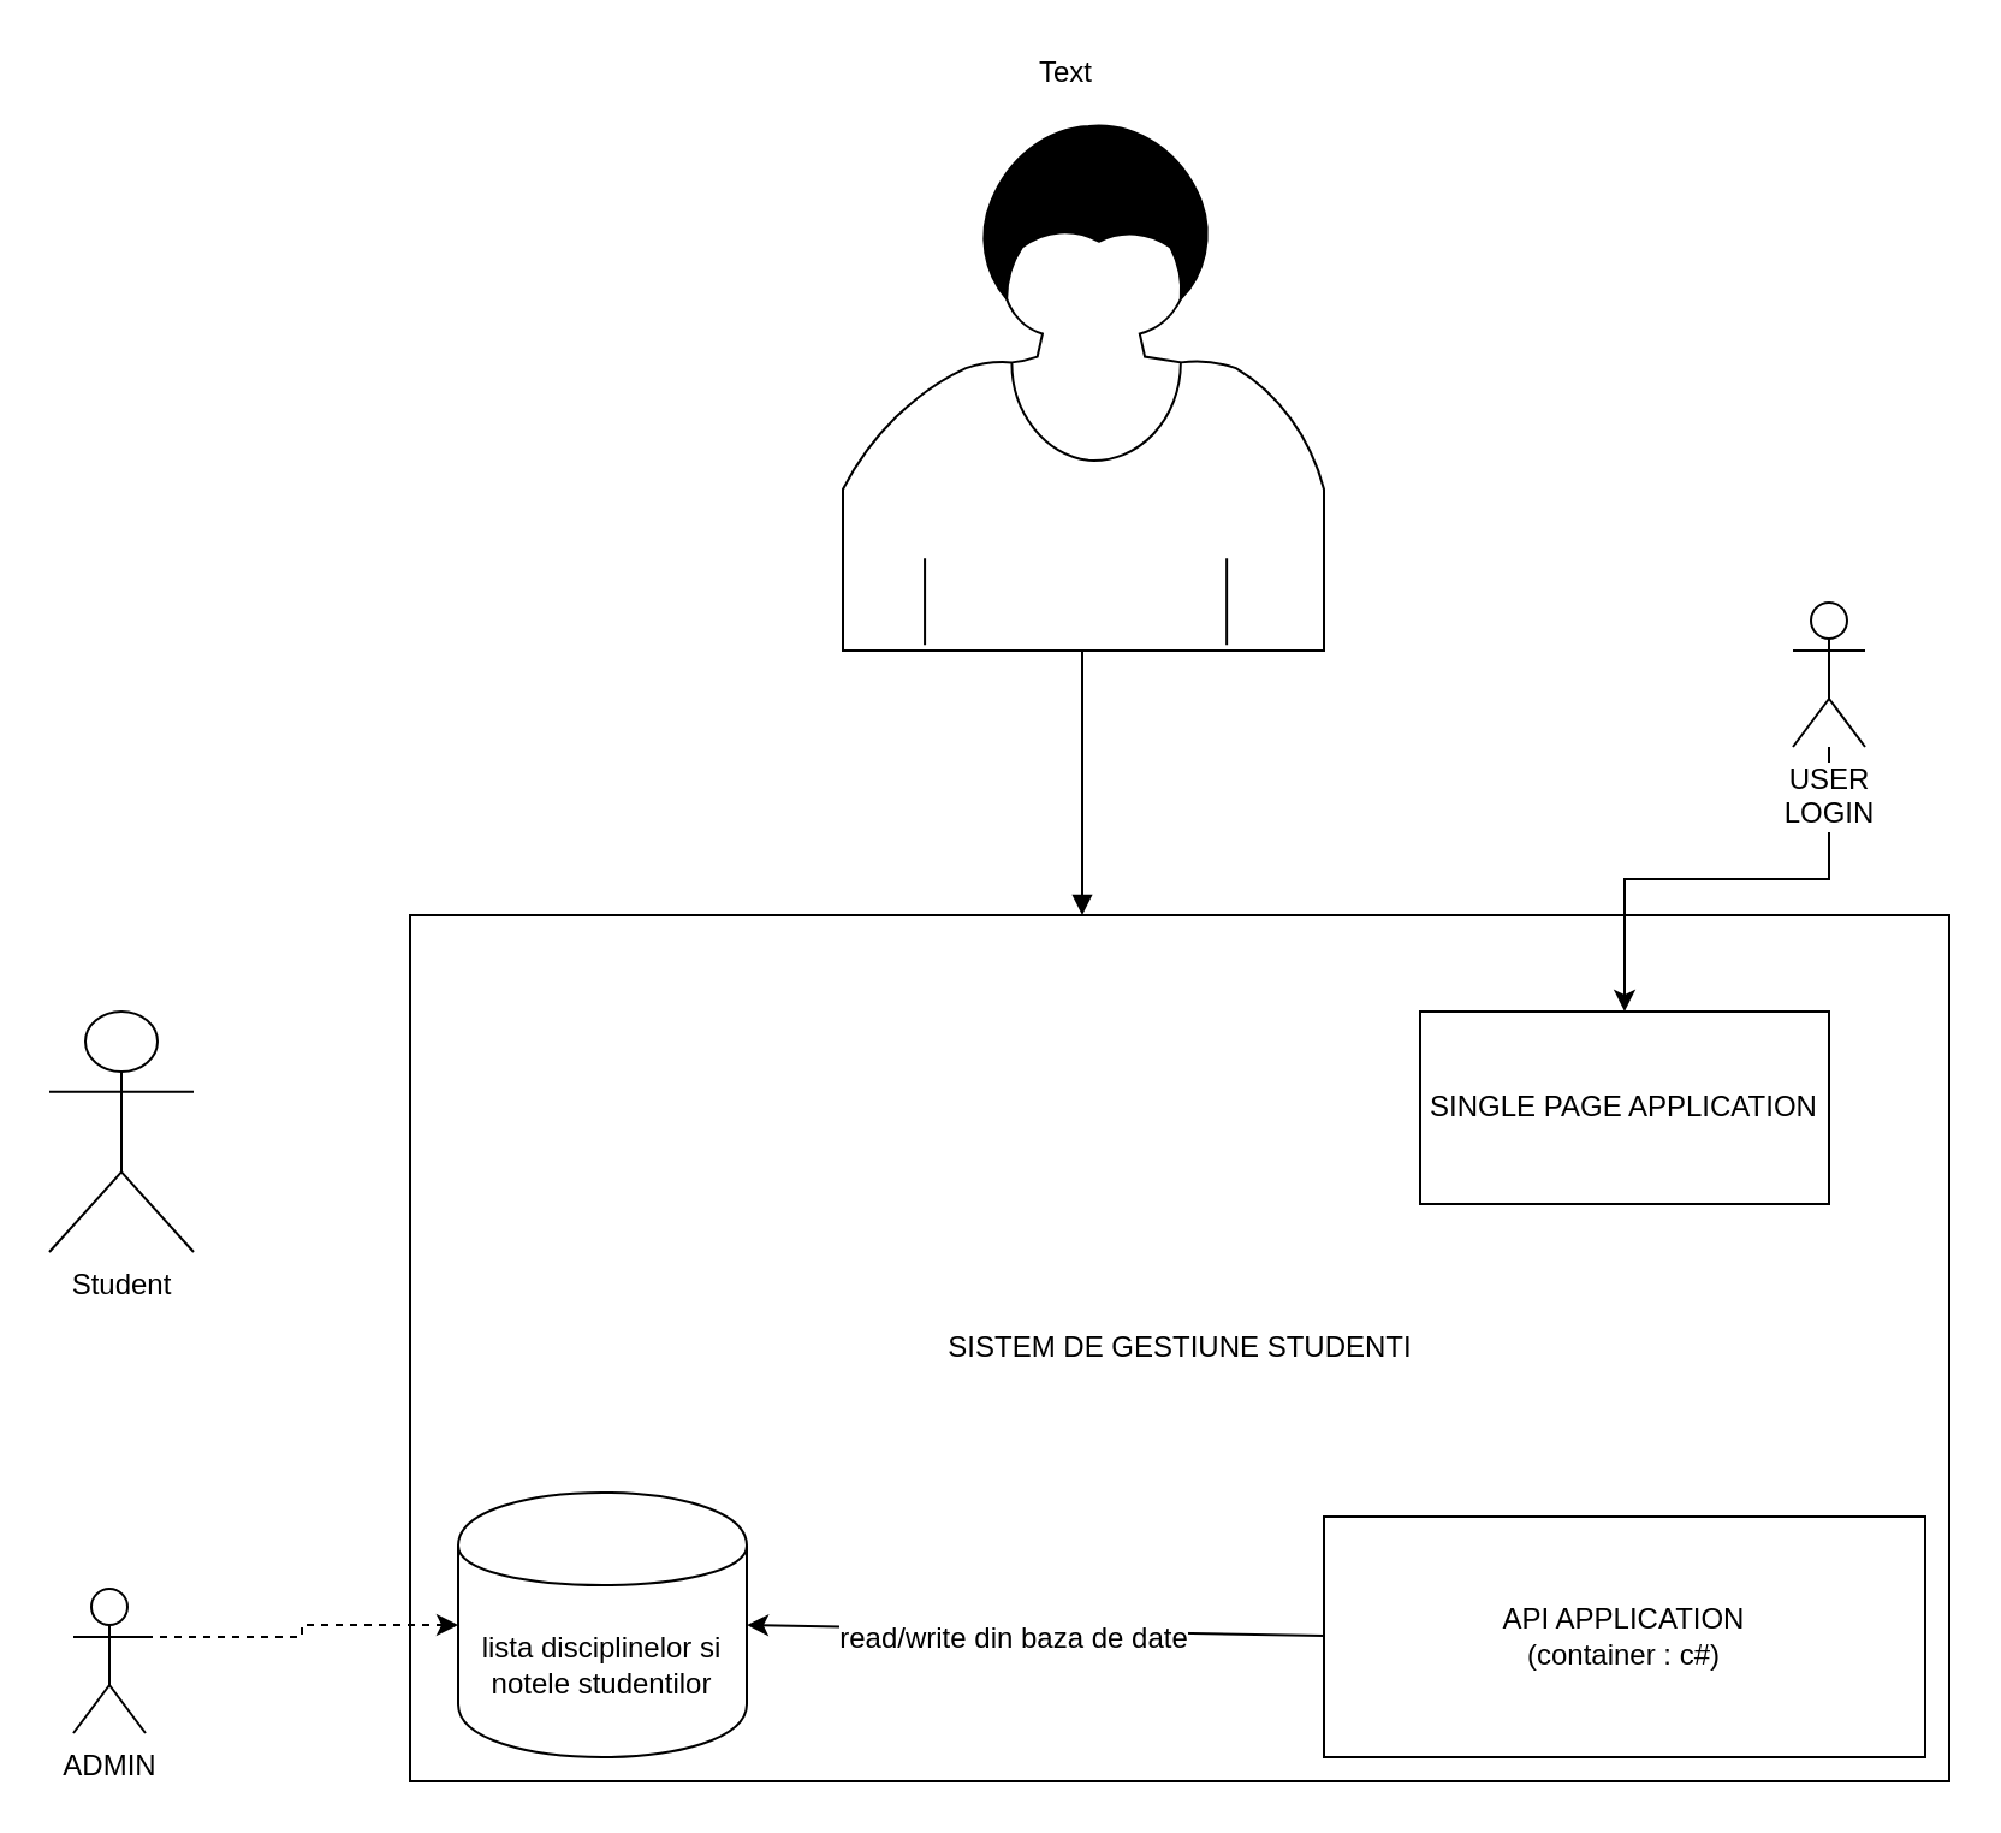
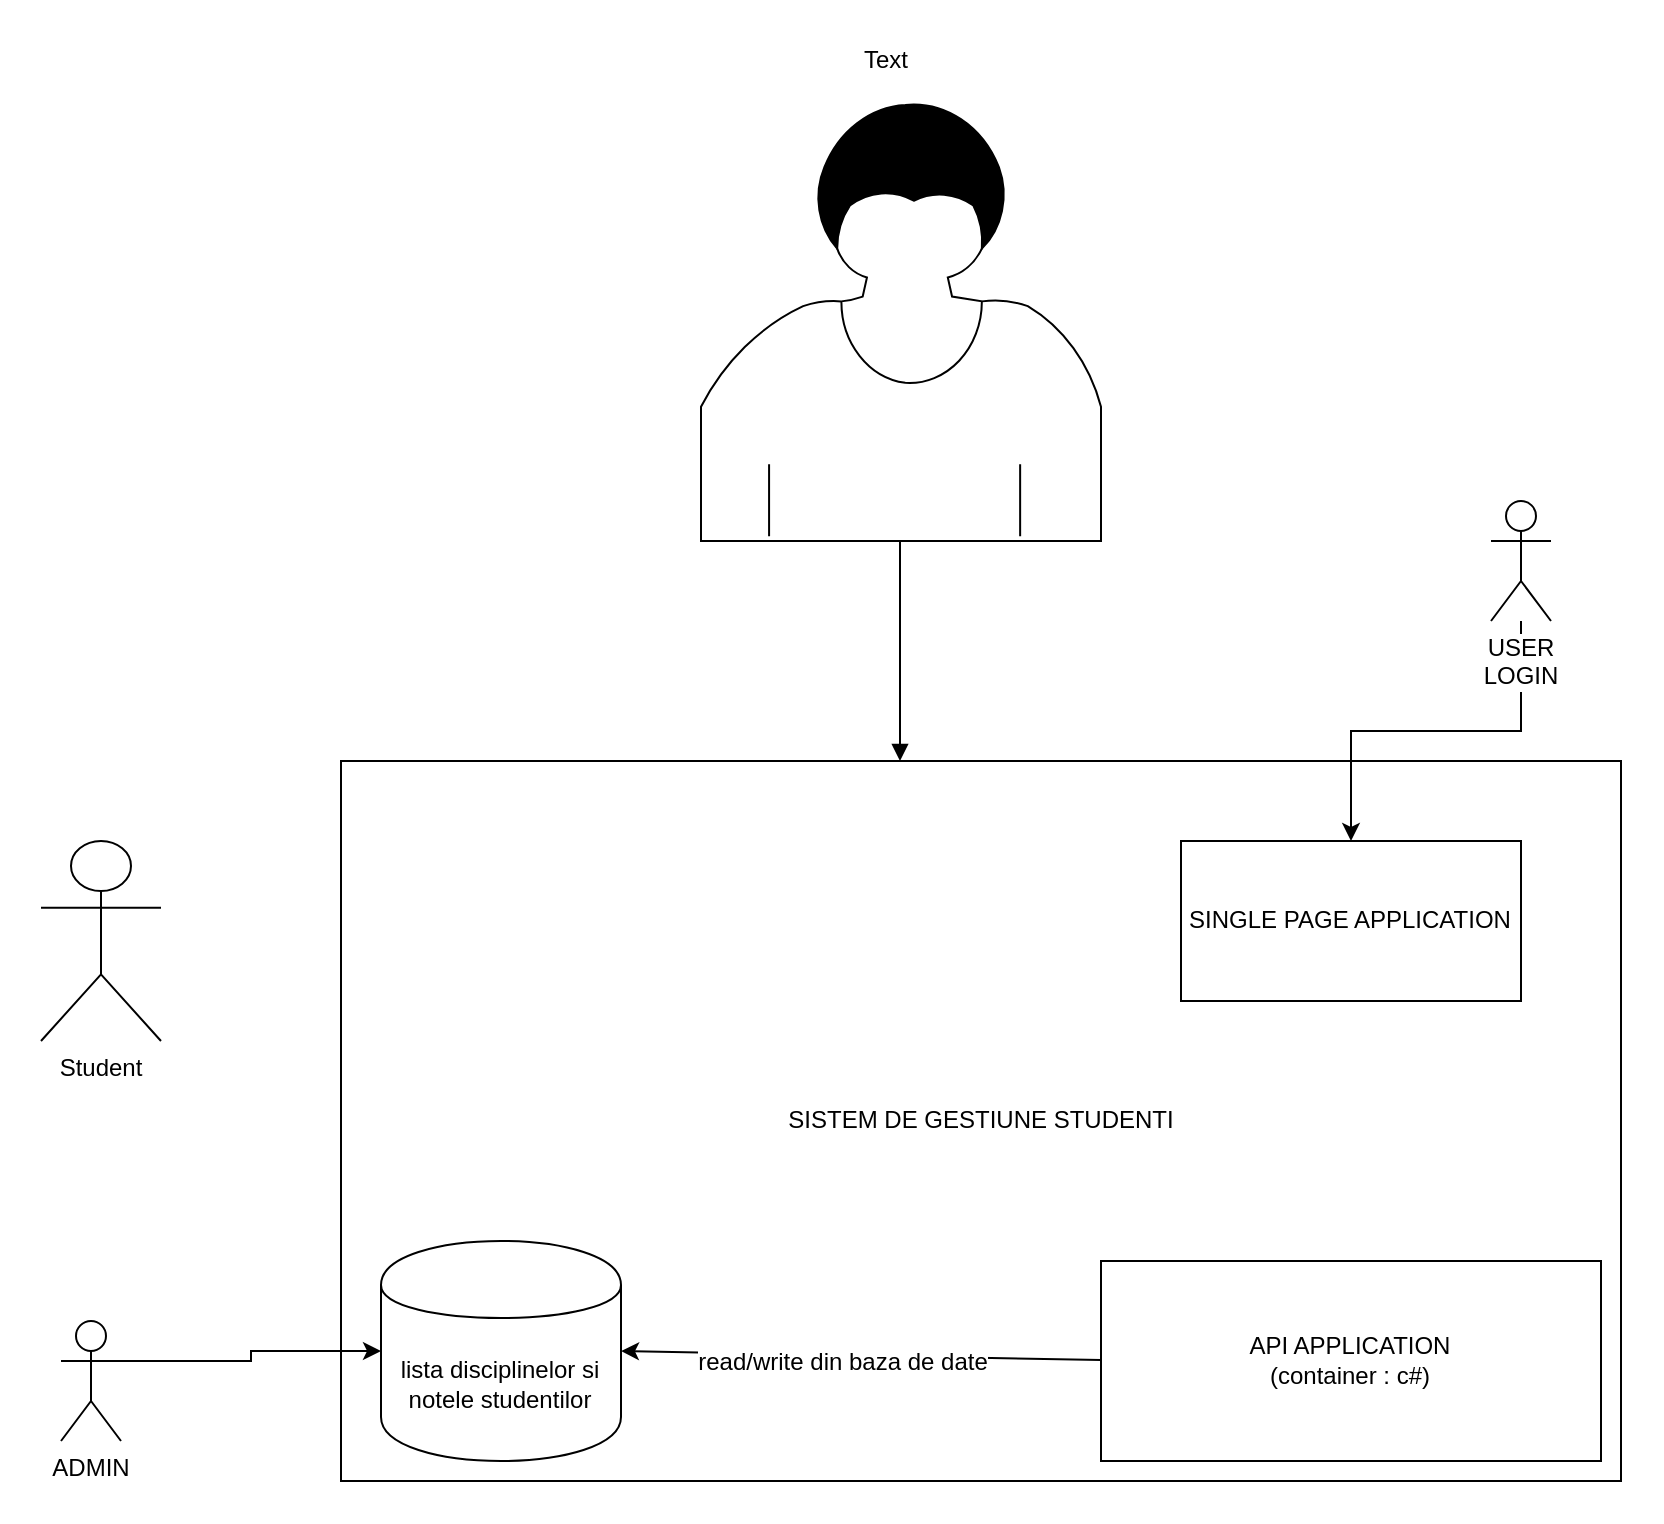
- <mxCell id="12" style="edgeStyle=orthogonalEdgeStyle;rounded=0;orthogonalLoop=1;jettySize=auto;html=1;exitX=1;exitY=0.333;exitDx=0;exitDy=0;exitPerimeter=0;dashed=1;" edge="1" parent="1" source="13" target="6"><mxGeometry relative="1" as="geometry" /></mxCell>
+ <mxCell id="12" style="edgeStyle=orthogonalEdgeStyle;rounded=0;orthogonalLoop=1;jettySize=auto;html=1;exitX=1;exitY=0.333;exitDx=0;exitDy=0;exitPerimeter=0;" edge="1" parent="1" source="13" target="6"><mxGeometry relative="1" as="geometry" /></mxCell>
